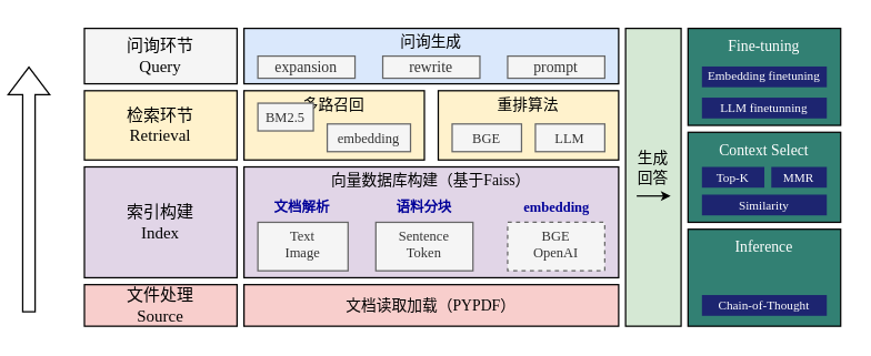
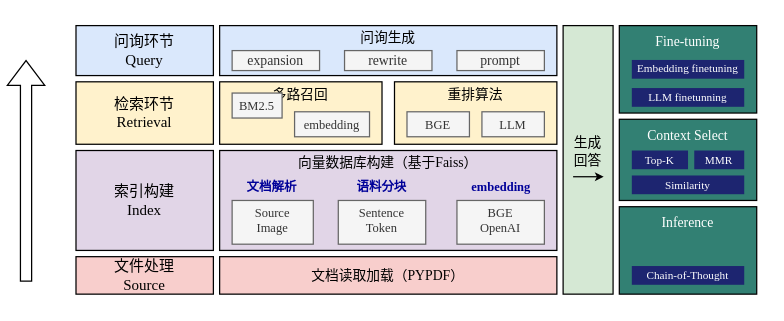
- <mxCell id="2" value="&lt;div&gt;&lt;font face=&quot;宋体&quot;&gt;问询环节&lt;/font&gt;&lt;/div&gt;Query" style="rounded=0;whiteSpace=wrap;html=1;fillColor=#f5f5f5;strokeColor=#000000;fontFamily=Times New Roman;" vertex="1" parent="1"><mxGeometry x="60" y="20" width="110" height="40" as="geometry" /></mxCell>
+ <mxCell id="2" value="&lt;div&gt;&lt;font face=&quot;宋体&quot;&gt;问询环节&lt;/font&gt;&lt;/div&gt;Query" style="rounded=0;whiteSpace=wrap;html=1;fillColor=#dae8fc;strokeColor=#000000;fontFamily=Times New Roman;" vertex="1" parent="1"><mxGeometry x="60" y="20" width="110" height="40" as="geometry" /></mxCell>
- <mxCell id="19" value="&lt;div&gt;&lt;span style=&quot;background-color: initial; text-align: left;&quot;&gt;Text&lt;/span&gt;&lt;div&gt;&lt;div&gt;&lt;font&gt;Image&lt;/font&gt;&lt;/div&gt;&lt;/div&gt;&lt;/div&gt;" style="rounded=0;whiteSpace=wrap;html=1;verticalAlign=top;fontFamily=Times New Roman;fillColor=#f5f5f5;strokeColor=#666666;strokeWidth=1;fontColor=#333333;fontSize=10;spacing=0;" vertex="1" parent="1"><mxGeometry x="185" y="160" width="65" height="35" as="geometry" /></mxCell>
+ <mxCell id="19" value="&lt;div&gt;&lt;span style=&quot;background-color: initial; text-align: left;&quot;&gt;Source&lt;/span&gt;&lt;div&gt;&lt;div&gt;&lt;font&gt;Image&lt;/font&gt;&lt;/div&gt;&lt;/div&gt;&lt;/div&gt;" style="rounded=0;whiteSpace=wrap;html=1;verticalAlign=top;fontFamily=Times New Roman;fillColor=#f5f5f5;strokeColor=#666666;strokeWidth=1;fontColor=#333333;fontSize=10;spacing=0;" vertex="1" parent="1"><mxGeometry x="185" y="160" width="65" height="35" as="geometry" /></mxCell>
- <mxCell id="21" value="&lt;div&gt;BGE&lt;/div&gt;&lt;div&gt;OpenAI&lt;/div&gt;" style="rounded=0;whiteSpace=wrap;html=1;verticalAlign=top;fontFamily=Times New Roman;fillColor=#f5f5f5;strokeColor=#666666;strokeWidth=1;fontColor=#333333;fontSize=10;spacing=0;dashed=1;" vertex="1" parent="1"><mxGeometry x="365" y="160" width="70" height="35" as="geometry" /></mxCell>
+ <mxCell id="21" value="&lt;div&gt;BGE&lt;/div&gt;&lt;div&gt;OpenAI&lt;/div&gt;" style="rounded=0;whiteSpace=wrap;html=1;verticalAlign=top;fontFamily=Times New Roman;fillColor=#f5f5f5;strokeColor=#666666;strokeWidth=1;fontColor=#333333;fontSize=10;spacing=0;" vertex="1" parent="1"><mxGeometry x="365" y="160" width="70" height="35" as="geometry" /></mxCell>
